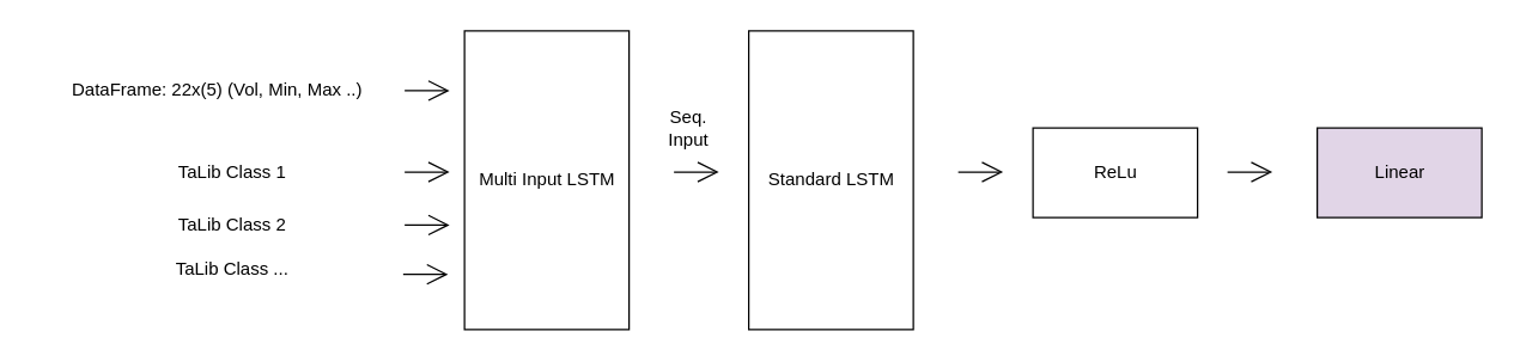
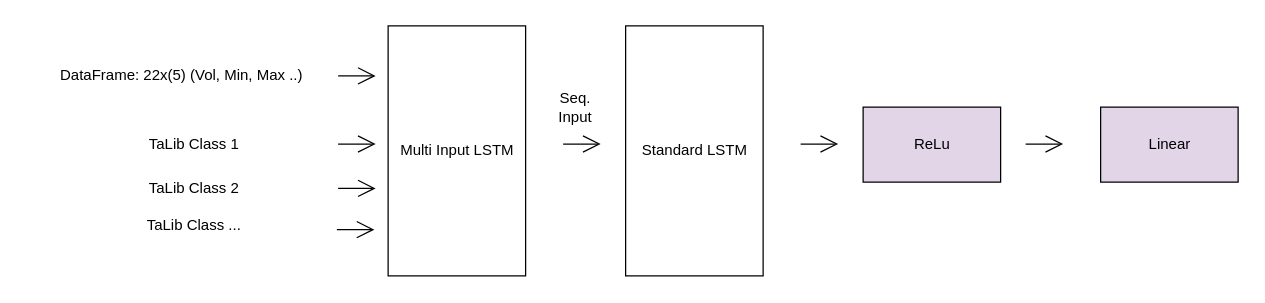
- <mxCell id="4" value="ReLu" style="html=1;" vertex="1" parent="1"><mxGeometry x="690" y="85" width="110" height="60" as="geometry" /></mxCell>
+ <mxCell id="4" value="ReLu" style="html=1;fillColor=#e1d5e7;" vertex="1" parent="1"><mxGeometry x="690" y="85" width="110" height="60" as="geometry" /></mxCell>
